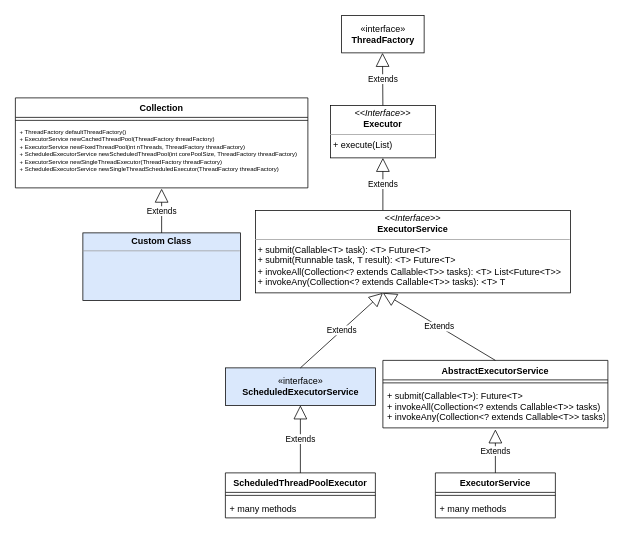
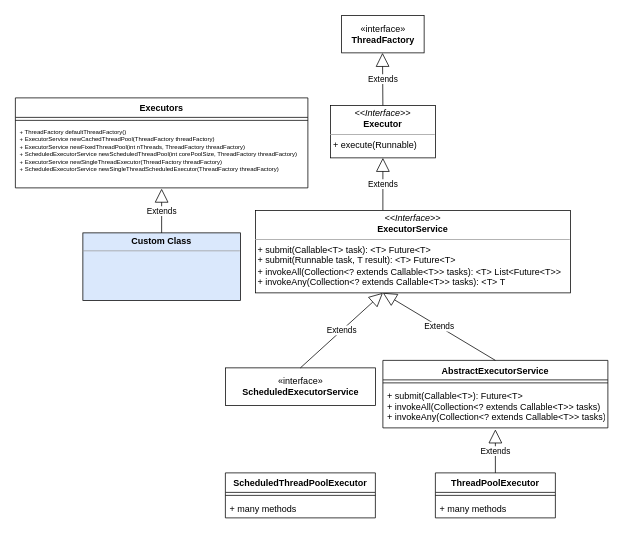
- <mxCell id="17" value="Collection" style="swimlane;fontStyle=1;align=center;verticalAlign=top;childLayout=stackLayout;horizontal=1;startSize=26;horizontalStack=0;resizeParent=1;resizeParentMax=0;resizeLast=0;collapsible=1;marginBottom=0;" vertex="1" parent="1"><mxGeometry x="20" y="130" width="390" height="120" as="geometry" /></mxCell>
+ <mxCell id="17" value="Executors" style="swimlane;fontStyle=1;align=center;verticalAlign=top;childLayout=stackLayout;horizontal=1;startSize=26;horizontalStack=0;resizeParent=1;resizeParentMax=0;resizeLast=0;collapsible=1;marginBottom=0;" vertex="1" parent="1"><mxGeometry x="20" y="130" width="390" height="120" as="geometry" /></mxCell>
- <mxCell id="21" value="&lt;p style=&quot;margin: 0px ; margin-top: 4px ; text-align: center&quot;&gt;&lt;i&gt;&amp;lt;&amp;lt;Interface&amp;gt;&amp;gt;&lt;/i&gt;&lt;br&gt;&lt;b&gt;Executor&lt;/b&gt;&lt;br&gt;&lt;/p&gt;&lt;hr size=&quot;1&quot;&gt;&lt;p style=&quot;margin: 0px ; margin-left: 4px&quot;&gt;&lt;/p&gt;&lt;p style=&quot;margin: 0px ; margin-left: 4px&quot;&gt;+ execute(List)&lt;br&gt;&lt;/p&gt;" style="verticalAlign=top;align=left;overflow=fill;fontSize=12;fontFamily=Helvetica;html=1;" vertex="1" parent="1"><mxGeometry x="440" y="140" width="140" height="70" as="geometry" /></mxCell>
+ <mxCell id="21" value="&lt;p style=&quot;margin: 0px ; margin-top: 4px ; text-align: center&quot;&gt;&lt;i&gt;&amp;lt;&amp;lt;Interface&amp;gt;&amp;gt;&lt;/i&gt;&lt;br&gt;&lt;b&gt;Executor&lt;/b&gt;&lt;br&gt;&lt;/p&gt;&lt;hr size=&quot;1&quot;&gt;&lt;p style=&quot;margin: 0px ; margin-left: 4px&quot;&gt;&lt;/p&gt;&lt;p style=&quot;margin: 0px ; margin-left: 4px&quot;&gt;+ execute(Runnable)&lt;br&gt;&lt;/p&gt;" style="verticalAlign=top;align=left;overflow=fill;fontSize=12;fontFamily=Helvetica;html=1;" vertex="1" parent="1"><mxGeometry x="440" y="140" width="140" height="70" as="geometry" /></mxCell>
- <mxCell id="3" value="«interface»&lt;br&gt;&lt;b&gt;ScheduledExecutorService&lt;/b&gt;" style="html=1;fillColor=#dae8fc;" vertex="1" parent="1"><mxGeometry x="300" y="490" width="200" height="50" as="geometry" /></mxCell>
+ <mxCell id="3" value="«interface»&lt;br&gt;&lt;b&gt;ScheduledExecutorService&lt;/b&gt;" style="html=1;" vertex="1" parent="1"><mxGeometry x="300" y="490" width="200" height="50" as="geometry" /></mxCell>
- <mxCell id="16" value="Extends" style="endArrow=block;endSize=16;endFill=0;html=1;exitX=0.5;exitY=0;exitDx=0;exitDy=0;entryX=0.5;entryY=1;entryDx=0;entryDy=0;" edge="1" parent="1" source="13" target="3"><mxGeometry width="160" relative="1" as="geometry"><mxPoint x="355" y="570" as="sourcePoint" /><mxPoint x="355" y="482.016" as="targetPoint" /></mxGeometry></mxCell>
- <mxCell id="10" value="ExecutorService" style="swimlane;fontStyle=1;align=center;verticalAlign=top;childLayout=stackLayout;horizontal=1;startSize=26;horizontalStack=0;resizeParent=1;resizeParentMax=0;resizeLast=0;collapsible=1;marginBottom=0;" vertex="1" parent="1"><mxGeometry x="580" y="630" width="160" height="60" as="geometry" /></mxCell>
+ <mxCell id="10" value="ThreadPoolExecutor" style="swimlane;fontStyle=1;align=center;verticalAlign=top;childLayout=stackLayout;horizontal=1;startSize=26;horizontalStack=0;resizeParent=1;resizeParentMax=0;resizeLast=0;collapsible=1;marginBottom=0;" vertex="1" parent="1"><mxGeometry x="580" y="630" width="160" height="60" as="geometry" /></mxCell>
